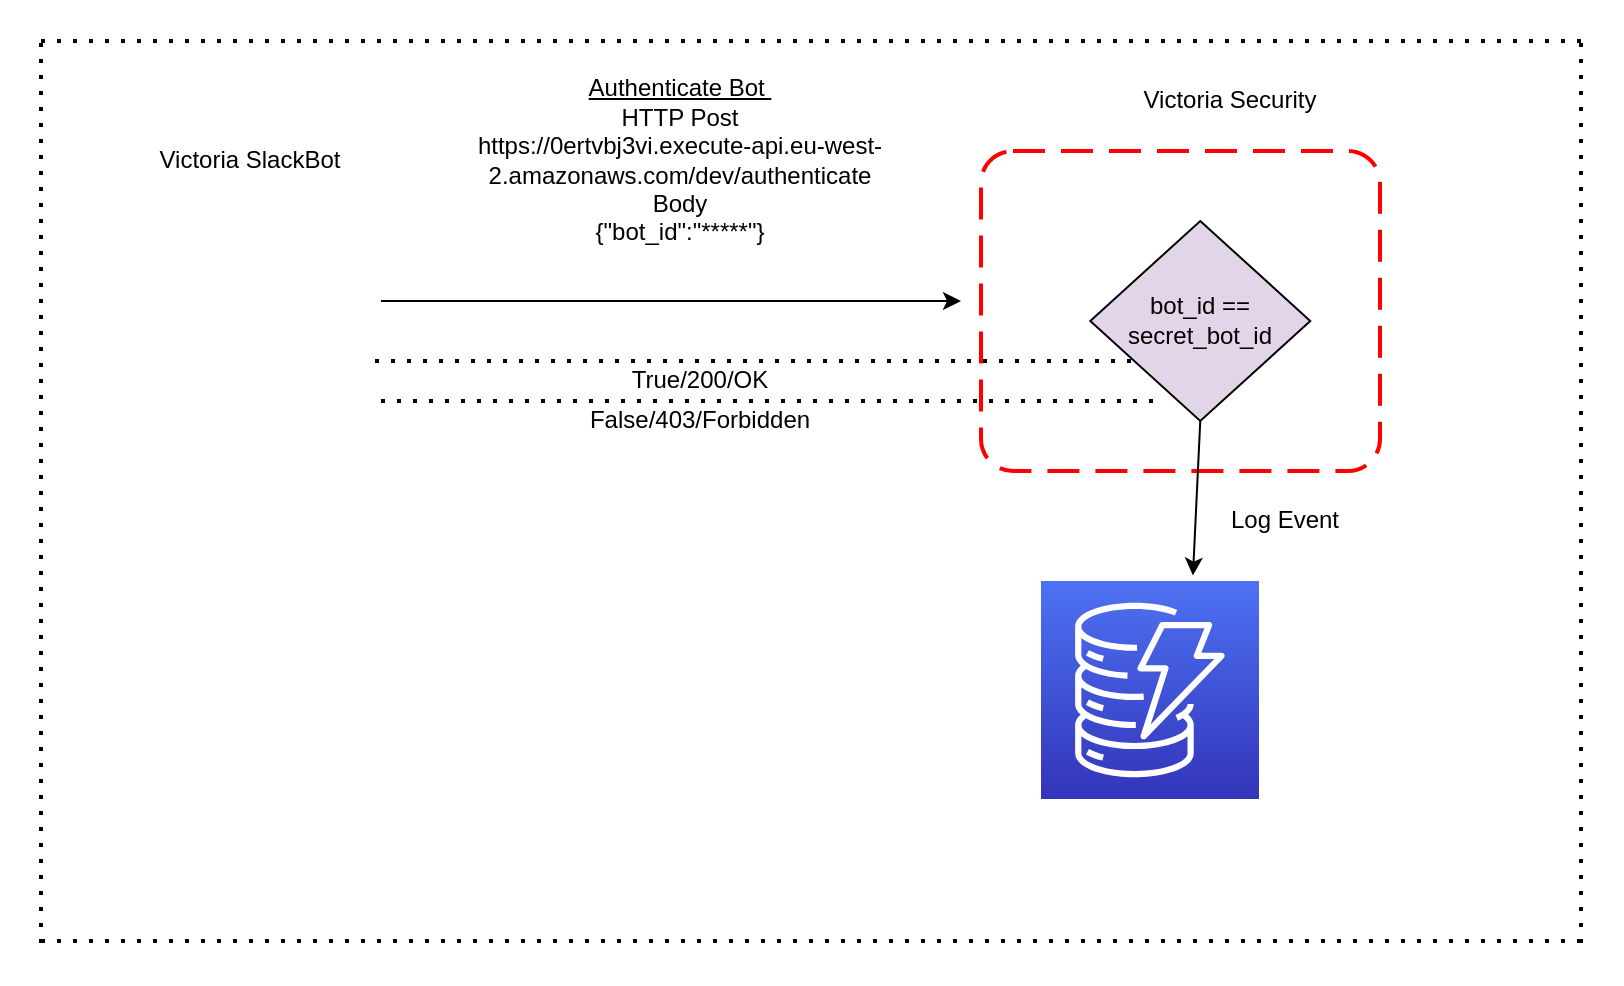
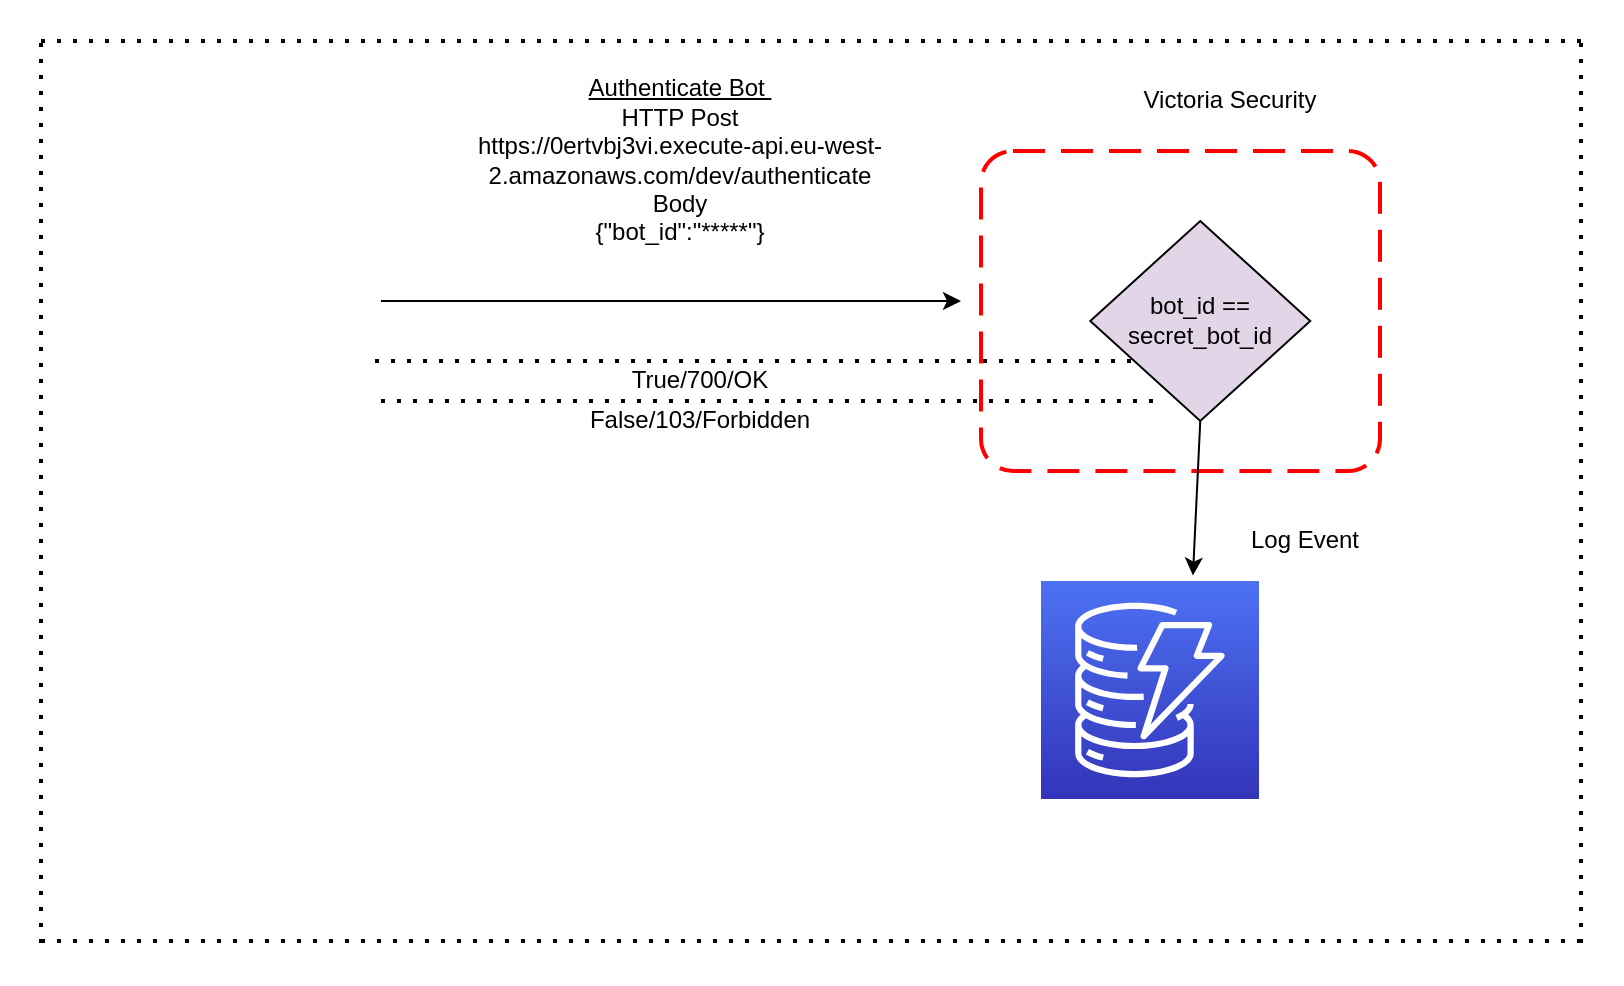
- <mxCell id="3" value="Victoria SlackBot" style="text;html=1;strokeColor=none;fillColor=none;align=center;verticalAlign=middle;whiteSpace=wrap;rounded=0;" vertex="1" parent="1"><mxGeometry x="70" y="70" width="110" height="20" as="geometry" /></mxCell>
- <mxCell id="10" value="True/200/OK" style="text;html=1;strokeColor=none;fillColor=none;align=center;verticalAlign=middle;whiteSpace=wrap;rounded=0;" vertex="1" parent="1"><mxGeometry x="300" y="180" width="100" height="20" as="geometry" /></mxCell>
+ <mxCell id="10" value="True/700/OK" style="text;html=1;strokeColor=none;fillColor=none;align=center;verticalAlign=middle;whiteSpace=wrap;rounded=0;" vertex="1" parent="1"><mxGeometry x="300" y="180" width="100" height="20" as="geometry" /></mxCell>
- <mxCell id="12" value="False/403/Forbidden" style="text;html=1;strokeColor=none;fillColor=none;align=center;verticalAlign=middle;whiteSpace=wrap;rounded=0;" vertex="1" parent="1"><mxGeometry x="300" y="200" width="100" height="20" as="geometry" /></mxCell>
+ <mxCell id="12" value="False/103/Forbidden" style="text;html=1;strokeColor=none;fillColor=none;align=center;verticalAlign=middle;whiteSpace=wrap;rounded=0;" vertex="1" parent="1"><mxGeometry x="300" y="200" width="100" height="20" as="geometry" /></mxCell>
- <mxCell id="16" value="Log Event" style="text;html=1;strokeColor=none;fillColor=none;align=center;verticalAlign=middle;whiteSpace=wrap;rounded=0;" vertex="1" parent="1"><mxGeometry x="580" y="250" width="125" height="20" as="geometry" /></mxCell>
+ <mxCell id="16" value="Log Event" style="text;html=1;strokeColor=none;fillColor=none;align=center;verticalAlign=middle;whiteSpace=wrap;rounded=0;" vertex="1" parent="1"><mxGeometry x="590" y="260" width="125" height="20" as="geometry" /></mxCell>
